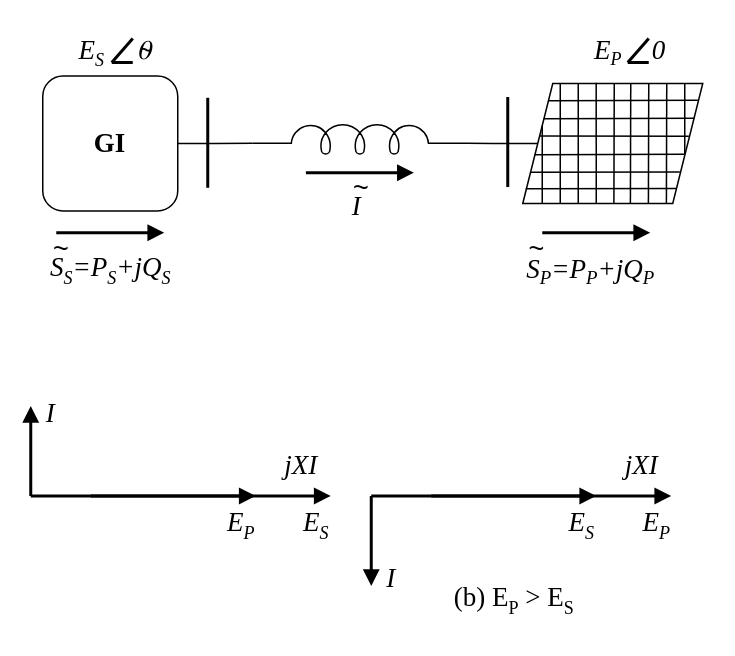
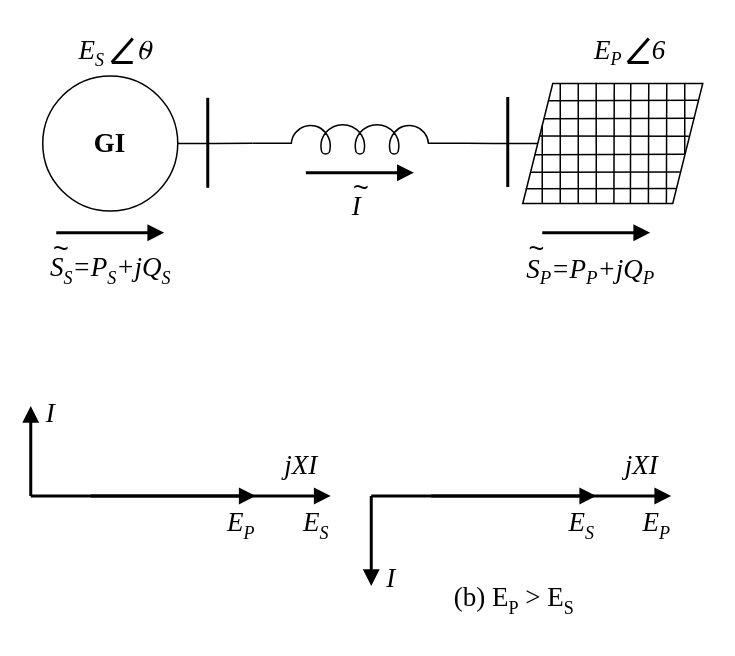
- <mxCell id="29" value="E&lt;sub&gt;&lt;font style=&quot;font-size: 12px&quot;&gt;P&amp;nbsp;&amp;nbsp;&lt;/font&gt;&lt;span style=&quot;font-size: 14px&quot;&gt;&amp;nbsp; &amp;nbsp; &lt;/span&gt;&lt;/sub&gt;&lt;span style=&quot;font-size: 18px&quot;&gt;0&lt;/span&gt;&lt;sub&gt;&amp;nbsp;&amp;nbsp;&lt;/sub&gt;" style="text;html=1;align=center;verticalAlign=middle;resizable=0;points=[];autosize=1;strokeColor=none;fontSize=18;fontStyle=2;fontFamily=Times New Roman;" parent="1" vertex="1"><mxGeometry x="388" y="20" width="70" height="30" as="geometry" /></mxCell>
+ <mxCell id="29" value="E&lt;sub&gt;&lt;font style=&quot;font-size: 12px&quot;&gt;P&amp;nbsp;&amp;nbsp;&lt;/font&gt;&lt;span style=&quot;font-size: 14px&quot;&gt;&amp;nbsp; &amp;nbsp; &lt;/span&gt;&lt;/sub&gt;&lt;span style=&quot;font-size: 18px&quot;&gt;6&lt;/span&gt;&lt;sub&gt;&amp;nbsp;&amp;nbsp;&lt;/sub&gt;" style="text;html=1;align=center;verticalAlign=middle;resizable=0;points=[];autosize=1;strokeColor=none;fontSize=18;fontStyle=2;fontFamily=Times New Roman;" parent="1" vertex="1"><mxGeometry x="388" y="20" width="70" height="30" as="geometry" /></mxCell>
- <mxCell id="3" value="&lt;b&gt;&lt;font style=&quot;font-size: 18px&quot;&gt;GI&lt;/font&gt;&lt;/b&gt;" style="whiteSpace=wrap;html=1;aspect=fixed;fontFamily=Times New Roman;rounded=1;" parent="1" vertex="1"><mxGeometry x="28" y="50" width="90" height="90" as="geometry" /></mxCell>
+ <mxCell id="3" value="&lt;b&gt;&lt;font style=&quot;font-size: 18px&quot;&gt;GI&lt;/font&gt;&lt;/b&gt;" style="ellipse;whiteSpace=wrap;html=1;aspect=fixed;fontFamily=Times New Roman;" parent="1" vertex="1"><mxGeometry x="28" y="50" width="90" height="90" as="geometry" /></mxCell>
